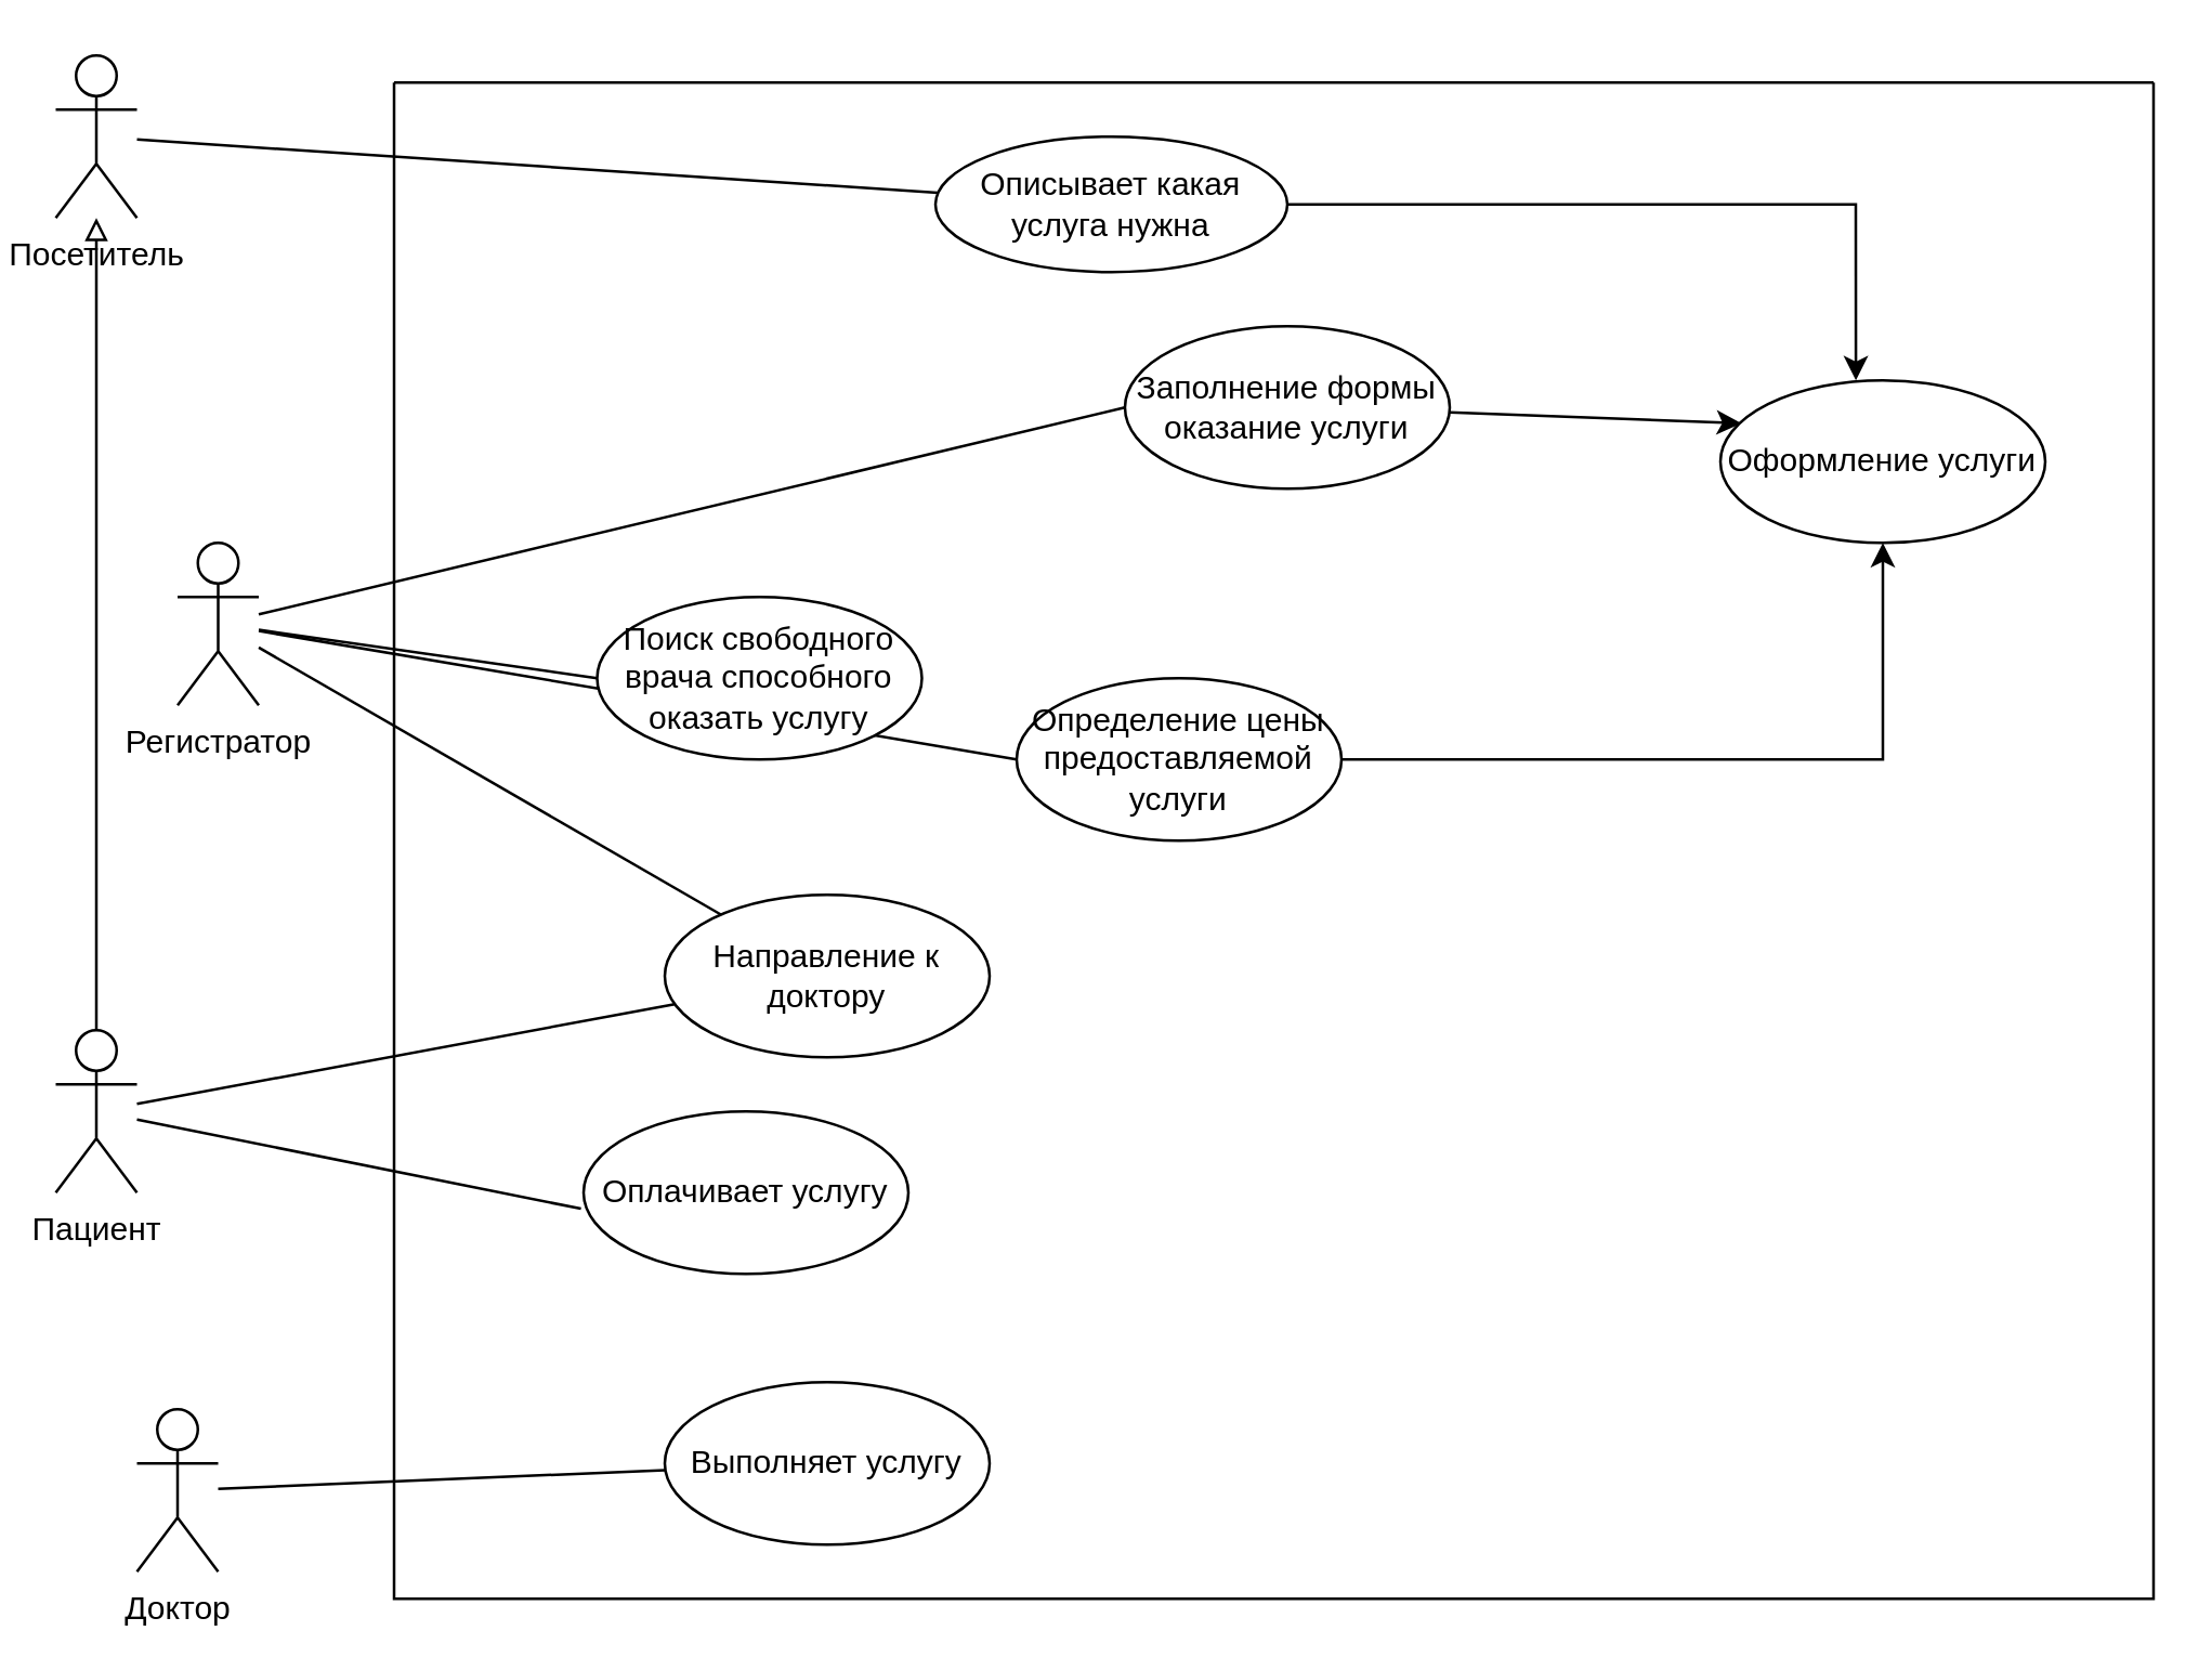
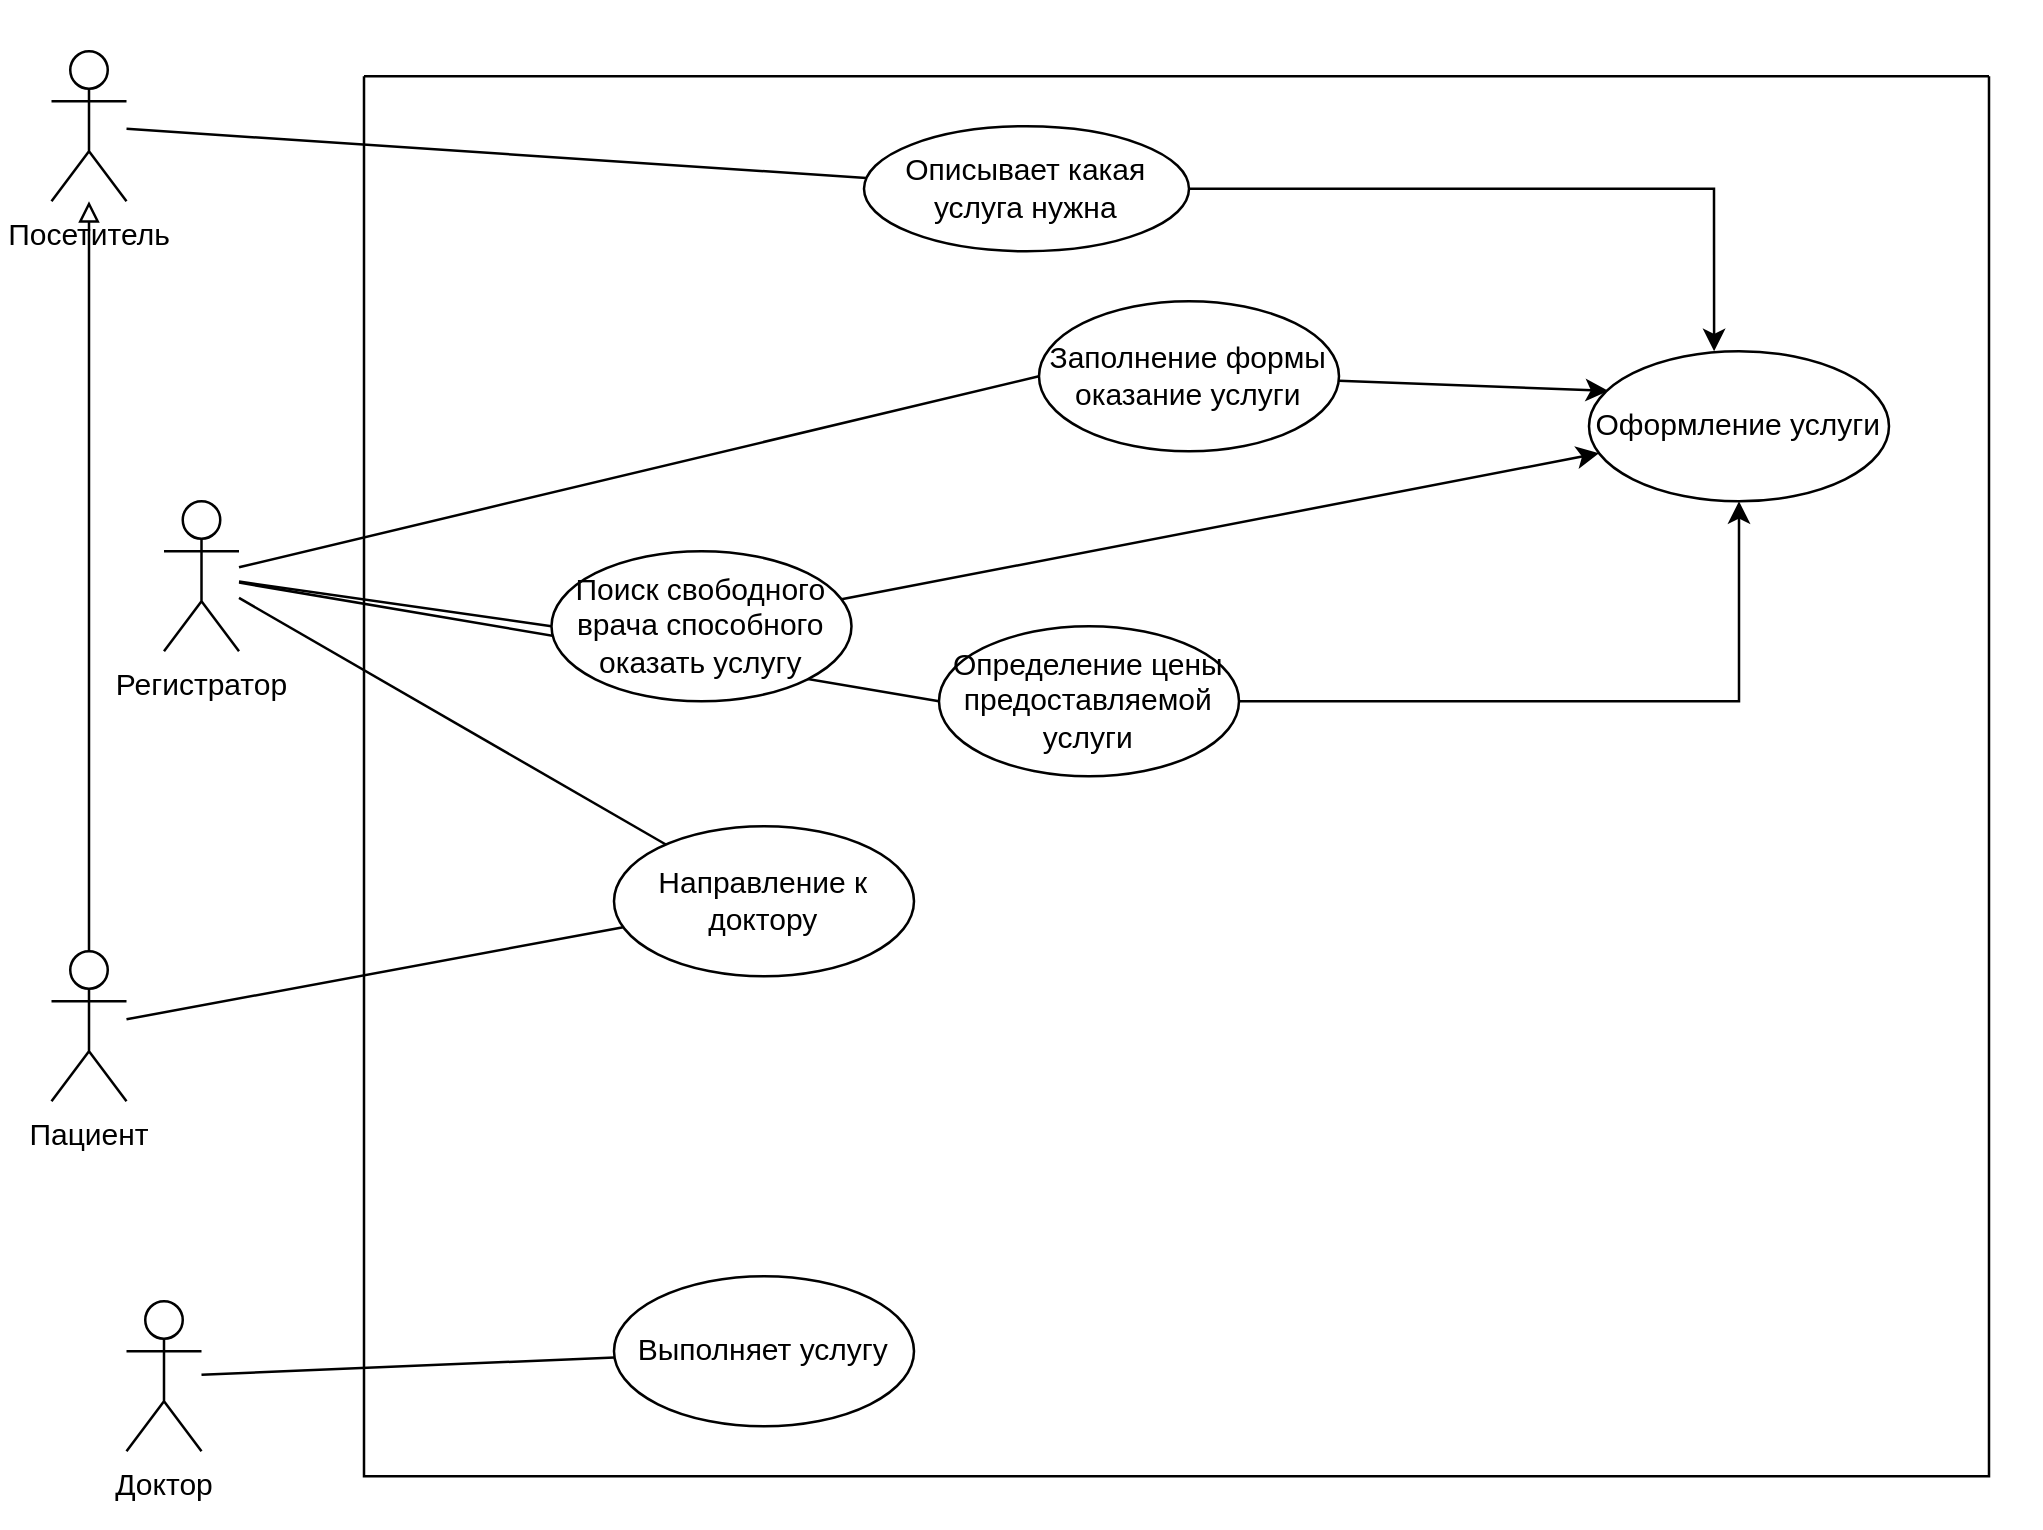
+ <mxCell id="24" style="rounded=0;orthogonalLoop=1;jettySize=auto;html=1;" edge="1" parent="14" source="23" target="19"><mxGeometry relative="1" as="geometry" /></mxCell>
- <mxCell id="3" style="rounded=0;orthogonalLoop=1;jettySize=auto;html=1;entryX=-0.008;entryY=0.599;entryDx=0;entryDy=0;entryPerimeter=0;endArrow=none;endFill=0;" edge="1" parent="1" source="4" target="16"><mxGeometry relative="1" as="geometry" /></mxCell>
- <mxCell id="16" value="Оплачивает услугу" style="ellipse;whiteSpace=wrap;html=1;" vertex="1" parent="14"><mxGeometry x="70" y="380" width="120" height="60" as="geometry" /></mxCell>
